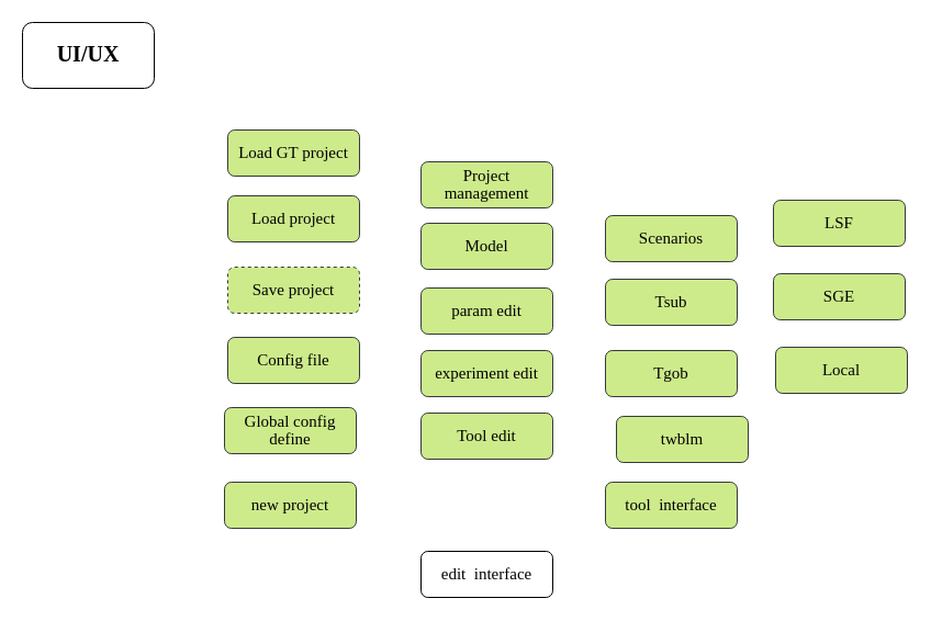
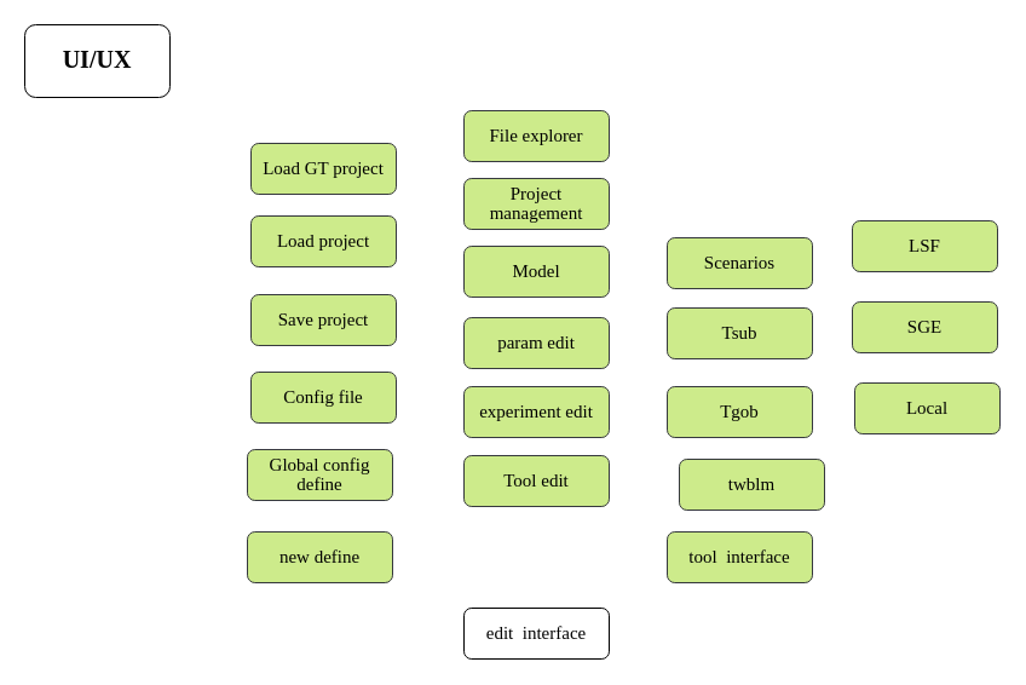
+ <mxCell id="10" value="&lt;p style=&quot;line-height: 120%;&quot;&gt;&lt;font face=&quot;Times New Roman&quot; style=&quot;font-size: 15px;&quot;&gt;File explorer&lt;/font&gt;&lt;/p&gt;" style="rounded=1;whiteSpace=wrap;html=1;fillColor=#cdeb8b;strokeColor=#36393d;" vertex="1" parent="1"><mxGeometry x="383" y="91" width="120" height="42" as="geometry" /></mxCell>
- <mxCell id="5" value="&lt;p style=&quot;line-height: 120%;&quot;&gt;&lt;font face=&quot;Times New Roman&quot; style=&quot;font-size: 15px;&quot;&gt;Save project&lt;/font&gt;&lt;/p&gt;" style="rounded=1;whiteSpace=wrap;html=1;fillColor=#cdeb8b;strokeColor=#36393d;dashed=1;" vertex="1" parent="1"><mxGeometry x="207" y="243" width="120" height="42" as="geometry" /></mxCell>
+ <mxCell id="5" value="&lt;p style=&quot;line-height: 120%;&quot;&gt;&lt;font face=&quot;Times New Roman&quot; style=&quot;font-size: 15px;&quot;&gt;Save project&lt;/font&gt;&lt;/p&gt;" style="rounded=1;whiteSpace=wrap;html=1;fillColor=#cdeb8b;strokeColor=#36393d;" vertex="1" parent="1"><mxGeometry x="207" y="243" width="120" height="42" as="geometry" /></mxCell>
- <mxCell id="21" value="&lt;p style=&quot;line-height: 120%;&quot;&gt;&lt;font face=&quot;Times New Roman&quot; style=&quot;font-size: 15px;&quot;&gt;new project&lt;/font&gt;&lt;/p&gt;" style="rounded=1;whiteSpace=wrap;html=1;fillColor=#cdeb8b;strokeColor=#36393d;" vertex="1" parent="1"><mxGeometry x="204" y="439" width="120" height="42" as="geometry" /></mxCell>
+ <mxCell id="21" value="&lt;p style=&quot;line-height: 120%;&quot;&gt;&lt;font face=&quot;Times New Roman&quot; style=&quot;font-size: 15px;&quot;&gt;new define&lt;/font&gt;&lt;/p&gt;" style="rounded=1;whiteSpace=wrap;html=1;fillColor=#cdeb8b;strokeColor=#36393d;" vertex="1" parent="1"><mxGeometry x="204" y="439" width="120" height="42" as="geometry" /></mxCell>
